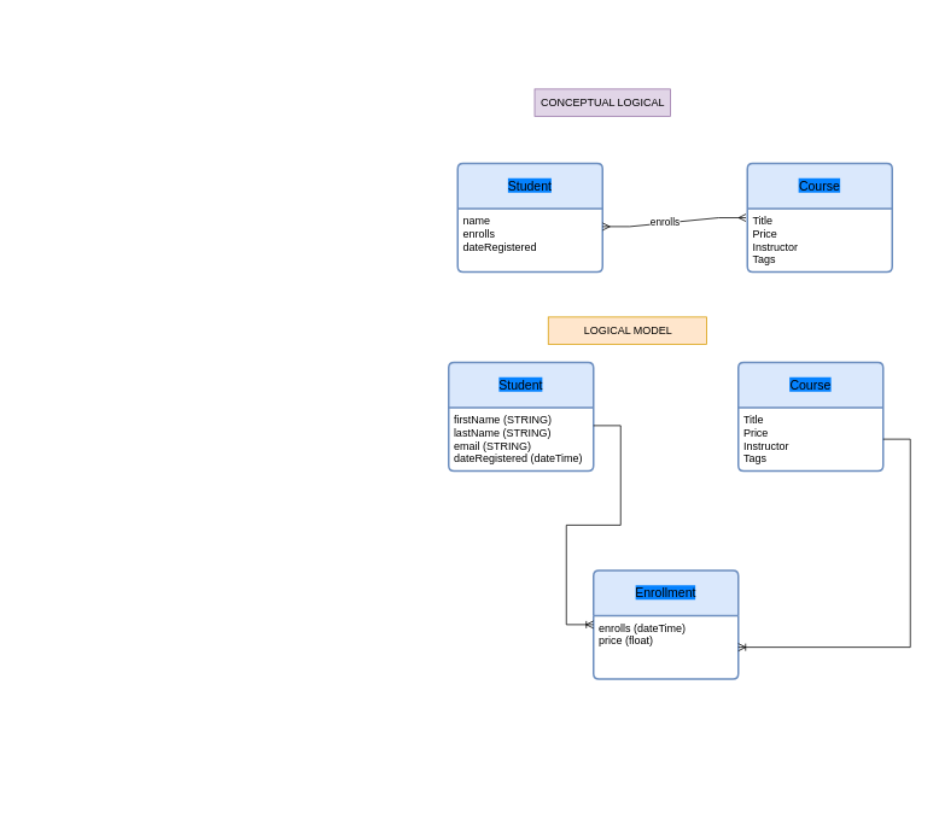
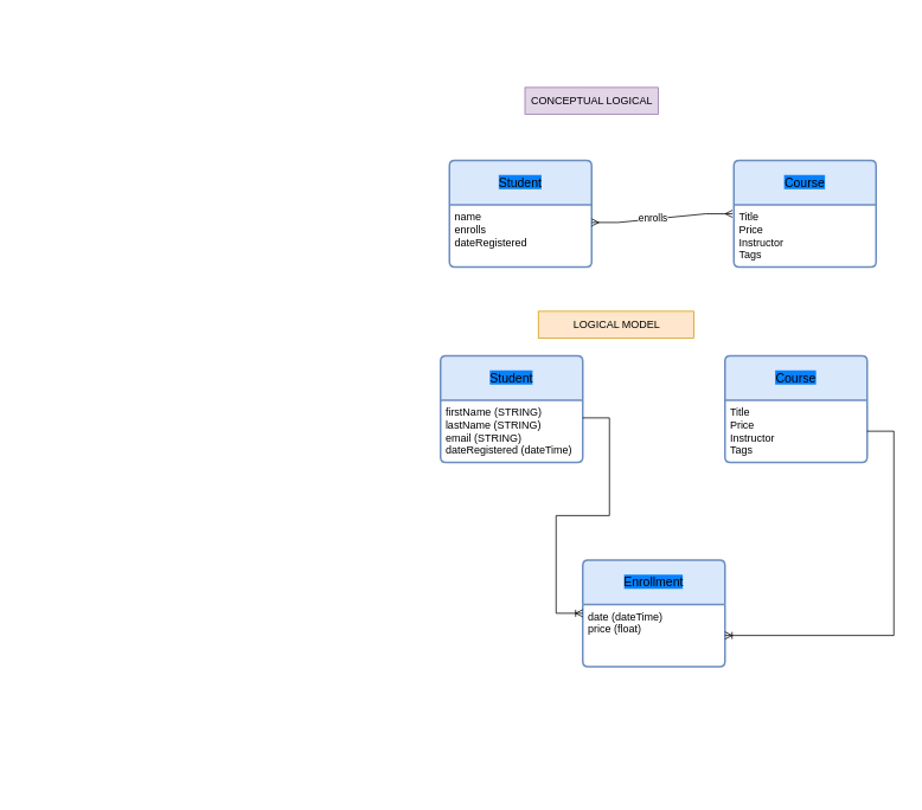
- <mxCell id="13" value="enrolls (dateTime)&lt;div&gt;price (float)&lt;/div&gt;&lt;div&gt;&lt;br&gt;&lt;/div&gt;" style="align=left;strokeColor=none;fillColor=none;spacingLeft=4;fontSize=12;verticalAlign=top;resizable=0;rotatable=0;part=1;html=1;" parent="12" vertex="1"><mxGeometry y="50" width="160" height="70" as="geometry" /></mxCell>
+ <mxCell id="13" value="date (dateTime)&lt;div&gt;price (float)&lt;/div&gt;&lt;div&gt;&lt;br&gt;&lt;/div&gt;" style="align=left;strokeColor=none;fillColor=none;spacingLeft=4;fontSize=12;verticalAlign=top;resizable=0;rotatable=0;part=1;html=1;" parent="12" vertex="1"><mxGeometry y="50" width="160" height="70" as="geometry" /></mxCell>
